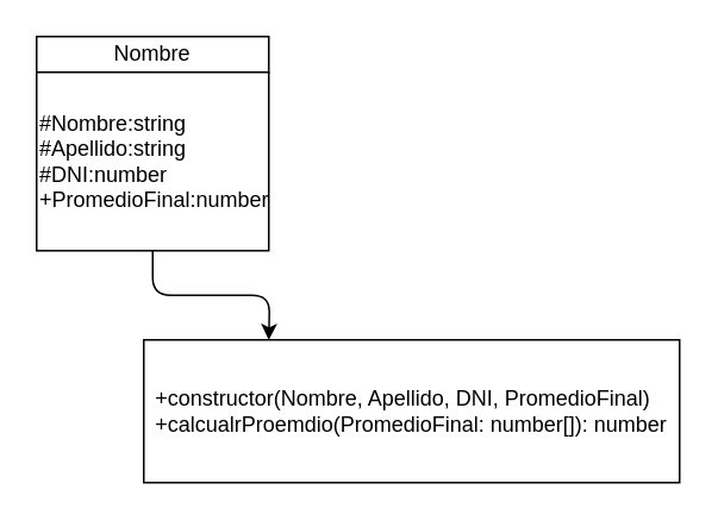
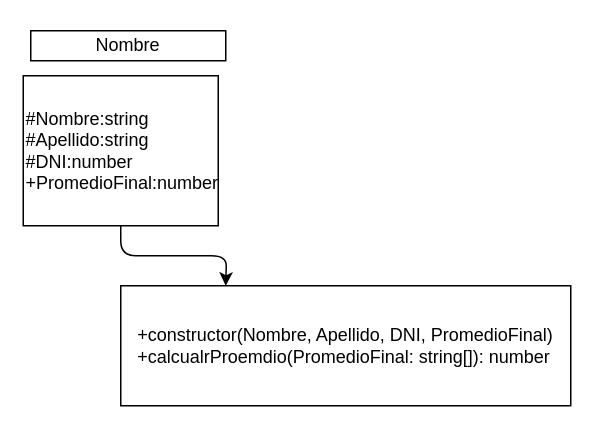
- <mxCell id="4" value="#Nombre:string&lt;br&gt;#Apellido:string&lt;br&gt;#DNI:number&lt;br&gt;+PromedioFinal:number" style="whiteSpace=wrap;html=1;fontFamily=Helvetica;align=left;" vertex="1" parent="1"><mxGeometry x="20" y="40" width="130" height="100" as="geometry" /></mxCell>
+ <mxCell id="4" value="#Nombre:string&lt;br&gt;#Apellido:string&lt;br&gt;#DNI:number&lt;br&gt;+PromedioFinal:number" style="whiteSpace=wrap;html=1;fontFamily=Helvetica;align=left;" vertex="1" parent="1"><mxGeometry x="15" y="50" width="130" height="100" as="geometry" /></mxCell>
- <mxCell id="5" value="&lt;div style=&quot;text-align: left;&quot;&gt;&lt;span style=&quot;background-color: initial;&quot;&gt;+constructor(Nombre, Apellido, DNI, PromedioFinal)&lt;/span&gt;&lt;/div&gt;&lt;div style=&quot;text-align: left;&quot;&gt;&lt;span style=&quot;background-color: initial;&quot;&gt;+calcualrProemdio(PromedioFinal: number[]): number&lt;/span&gt;&lt;/div&gt;" style="whiteSpace=wrap;html=1;fontFamily=Helvetica;" vertex="1" parent="1"><mxGeometry x="80" y="190" width="300" height="80" as="geometry" /></mxCell>
+ <mxCell id="5" value="&lt;div style=&quot;text-align: left;&quot;&gt;&lt;span style=&quot;background-color: initial;&quot;&gt;+constructor(Nombre, Apellido, DNI, PromedioFinal)&lt;/span&gt;&lt;/div&gt;&lt;div style=&quot;text-align: left;&quot;&gt;&lt;span style=&quot;background-color: initial;&quot;&gt;+calcualrProemdio(PromedioFinal: string[]): number&lt;/span&gt;&lt;/div&gt;" style="whiteSpace=wrap;html=1;fontFamily=Helvetica;" vertex="1" parent="1"><mxGeometry x="80" y="190" width="300" height="80" as="geometry" /></mxCell>
